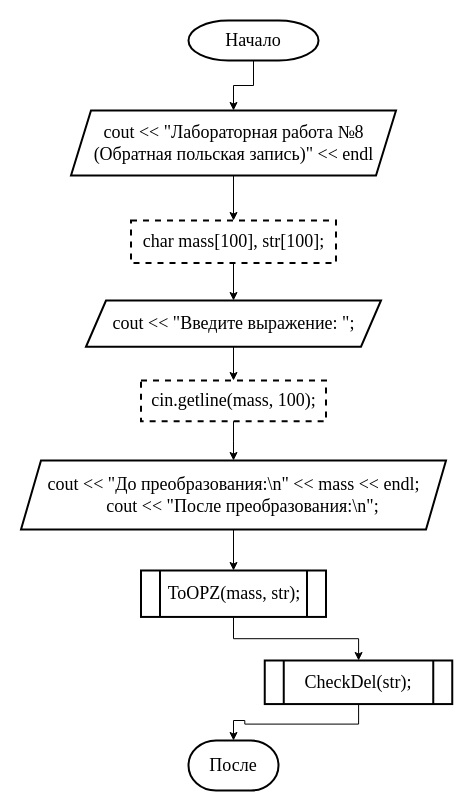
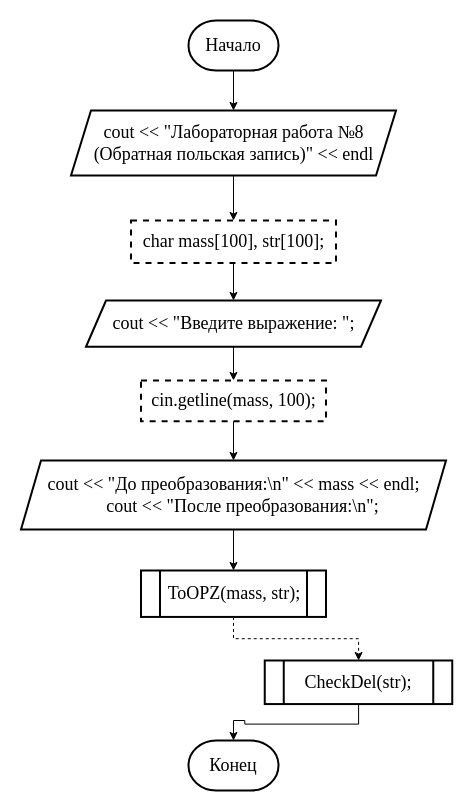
- <mxCell id="3" value="Начало" style="strokeWidth=2;html=1;shape=mxgraph.flowchart.terminator;whiteSpace=wrap;fontSize=18;fontFamily=Times New Roman;" vertex="1" parent="1"><mxGeometry x="188" y="20" width="130" height="40" as="geometry" /></mxCell>
+ <mxCell id="3" value="Начало" style="strokeWidth=2;html=1;shape=mxgraph.flowchart.terminator;whiteSpace=wrap;fontSize=18;fontFamily=Times New Roman;" vertex="1" parent="1"><mxGeometry x="188" y="20" width="90" height="50" as="geometry" /></mxCell>
- <mxCell id="15" value="" style="edgeStyle=orthogonalEdgeStyle;rounded=0;orthogonalLoop=1;jettySize=auto;html=1;" edge="1" parent="1" source="16" target="18"><mxGeometry relative="1" as="geometry" /></mxCell>
+ <mxCell id="15" value="" style="edgeStyle=orthogonalEdgeStyle;rounded=0;orthogonalLoop=1;jettySize=auto;html=1;dashed=1;" edge="1" parent="1" source="16" target="18"><mxGeometry relative="1" as="geometry" /></mxCell>
- <mxCell id="4" value="После" style="strokeWidth=2;html=1;shape=mxgraph.flowchart.terminator;whiteSpace=wrap;fontSize=18;fontFamily=Times New Roman;" vertex="1" parent="1"><mxGeometry x="188" y="740" width="90" height="50" as="geometry" /></mxCell>
+ <mxCell id="4" value="Конец" style="strokeWidth=2;html=1;shape=mxgraph.flowchart.terminator;whiteSpace=wrap;fontSize=18;fontFamily=Times New Roman;" vertex="1" parent="1"><mxGeometry x="188" y="740" width="90" height="50" as="geometry" /></mxCell>
